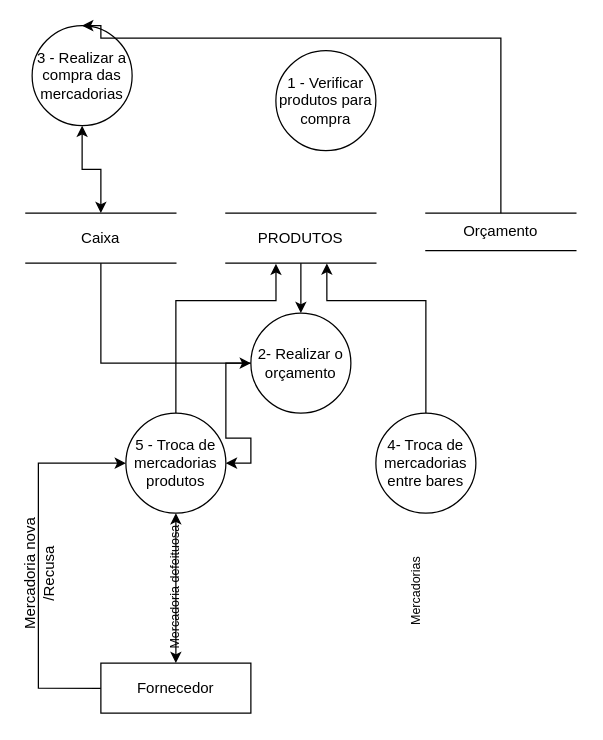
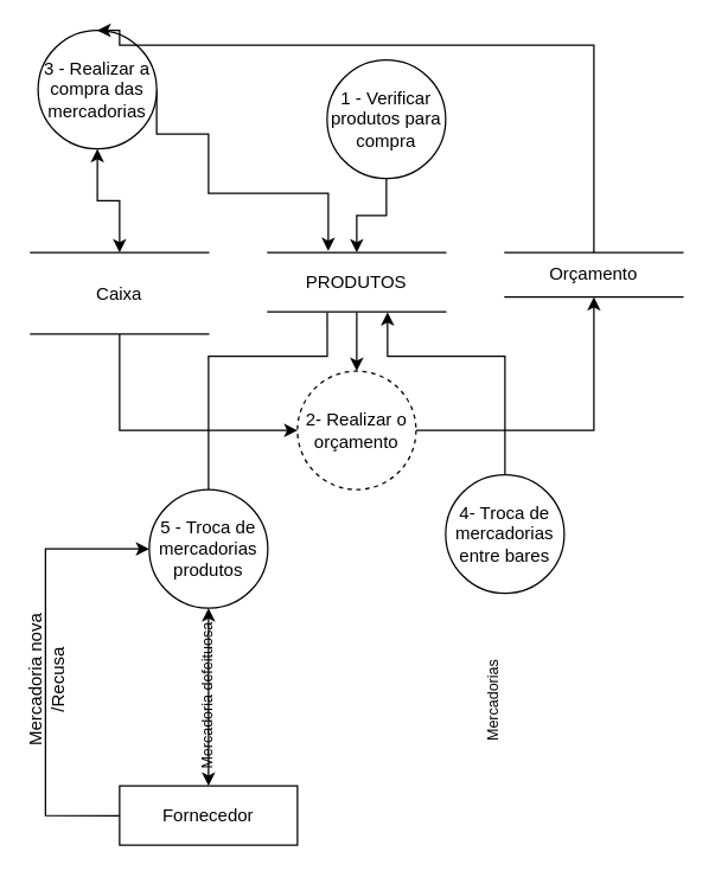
+ <mxCell id="6" value="" style="edgeStyle=orthogonalEdgeStyle;rounded=0;orthogonalLoop=1;jettySize=auto;html=1;entryX=0.34;entryY=-0.025;entryDx=0;entryDy=0;entryPerimeter=0;exitX=1;exitY=0.5;exitDx=0;exitDy=0;" parent="1" source="7" target="13" edge="1"><mxGeometry relative="1" as="geometry"><Array as="points"><mxPoint x="140" y="90" /><mxPoint x="140" y="130" /><mxPoint x="221" y="130" /></Array></mxGeometry></mxCell>
+ <mxCell id="2" value="" style="edgeStyle=orthogonalEdgeStyle;rounded=0;orthogonalLoop=1;jettySize=auto;html=1;" parent="1" source="3" target="13" edge="1"><mxGeometry relative="1" as="geometry" /></mxCell>
- <mxCell id="18" value="Caixa" style="shape=partialRectangle;whiteSpace=wrap;html=1;left=0;right=0;fillColor=none;" parent="1" vertex="1"><mxGeometry x="20" y="170" width="120" height="40" as="geometry" /></mxCell>
+ <mxCell id="18" value="Caixa" style="shape=partialRectangle;whiteSpace=wrap;html=1;left=0;right=0;fillColor=none;" parent="1" vertex="1"><mxGeometry x="20" y="170" width="120" height="55" as="geometry" /></mxCell>
- <mxCell id="10" value="" style="edgeStyle=orthogonalEdgeStyle;rounded=0;orthogonalLoop=1;jettySize=auto;html=1;startArrow=none;startFill=0;entryX=0.334;entryY=1.014;entryDx=0;entryDy=0;entryPerimeter=0;" parent="1" source="11" target="13" edge="1"><mxGeometry relative="1" as="geometry"><mxPoint x="140" y="230" as="targetPoint" /><Array as="points"><mxPoint x="140" y="240" /><mxPoint x="220" y="240" /></Array></mxGeometry></mxCell>
+ <mxCell id="10" value="" style="edgeStyle=orthogonalEdgeStyle;rounded=0;orthogonalLoop=1;jettySize=auto;html=1;startArrow=none;startFill=0;entryX=0.334;entryY=1.014;entryDx=0;entryDy=0;entryPerimeter=0;endArrow=none;" parent="1" source="11" target="13" edge="1"><mxGeometry relative="1" as="geometry"><mxPoint x="140" y="230" as="targetPoint" /><Array as="points"><mxPoint x="140" y="240" /><mxPoint x="220" y="240" /></Array></mxGeometry></mxCell>
- <mxCell id="5" value="&lt;font style=&quot;vertical-align: inherit&quot;&gt;&lt;font style=&quot;vertical-align: inherit&quot;&gt;2- Realizar o orçamento&lt;/font&gt;&lt;/font&gt;" style="ellipse;whiteSpace=wrap;html=1;aspect=fixed;" parent="1" vertex="1"><mxGeometry x="200" y="250" width="80" height="80" as="geometry" /></mxCell>
+ <mxCell id="5" value="&lt;font style=&quot;vertical-align: inherit&quot;&gt;&lt;font style=&quot;vertical-align: inherit&quot;&gt;2- Realizar o orçamento&lt;/font&gt;&lt;/font&gt;" style="ellipse;whiteSpace=wrap;html=1;aspect=fixed;dashed=1;" parent="1" vertex="1"><mxGeometry x="200" y="250" width="80" height="80" as="geometry" /></mxCell>
- <mxCell id="4" value="" style="edgeStyle=orthogonalEdgeStyle;rounded=0;orthogonalLoop=1;jettySize=auto;html=1;" parent="1" source="5" target="11" edge="1"><mxGeometry relative="1" as="geometry"><mxPoint x="400" y="290" as="targetPoint" /></mxGeometry></mxCell>
+ <mxCell id="4" value="" style="edgeStyle=orthogonalEdgeStyle;rounded=0;orthogonalLoop=1;jettySize=auto;html=1;entryX=0.5;entryY=1;entryDx=0;entryDy=0;" parent="1" source="5" target="15" edge="1"><mxGeometry relative="1" as="geometry"><mxPoint x="400" y="290" as="targetPoint" /></mxGeometry></mxCell>
- <mxCell id="9" value="&lt;font style=&quot;vertical-align: inherit&quot;&gt;&lt;font style=&quot;vertical-align: inherit&quot;&gt;&lt;font style=&quot;vertical-align: inherit&quot;&gt;&lt;font style=&quot;vertical-align: inherit&quot;&gt;&lt;font style=&quot;vertical-align: inherit&quot;&gt;&lt;font style=&quot;vertical-align: inherit&quot;&gt;4- Troca de mercadorias entre bares&lt;/font&gt;&lt;/font&gt;&lt;/font&gt;&lt;/font&gt;&lt;/font&gt;&lt;/font&gt;" style="ellipse;whiteSpace=wrap;html=1;aspect=fixed;" parent="1" vertex="1"><mxGeometry x="300" y="330" width="80" height="80" as="geometry" /></mxCell>
+ <mxCell id="9" value="&lt;font style=&quot;vertical-align: inherit&quot;&gt;&lt;font style=&quot;vertical-align: inherit&quot;&gt;&lt;font style=&quot;vertical-align: inherit&quot;&gt;&lt;font style=&quot;vertical-align: inherit&quot;&gt;&lt;font style=&quot;vertical-align: inherit&quot;&gt;&lt;font style=&quot;vertical-align: inherit&quot;&gt;4- Troca de mercadorias entre bares&lt;/font&gt;&lt;/font&gt;&lt;/font&gt;&lt;/font&gt;&lt;/font&gt;&lt;/font&gt;" style="ellipse;whiteSpace=wrap;html=1;aspect=fixed;" parent="1" vertex="1"><mxGeometry x="300" y="320" width="80" height="80" as="geometry" /></mxCell>
